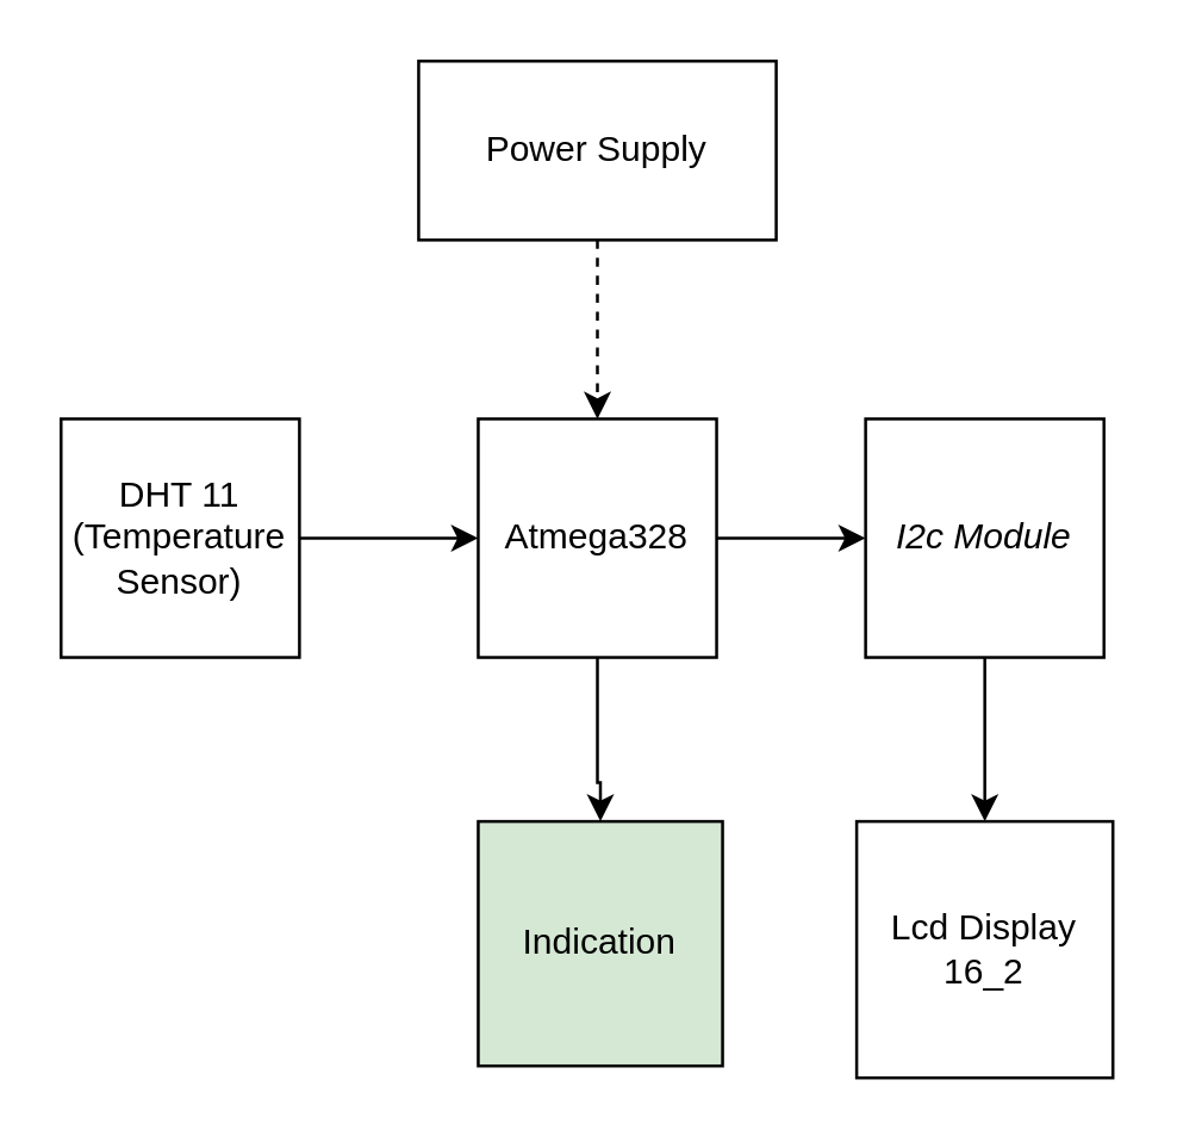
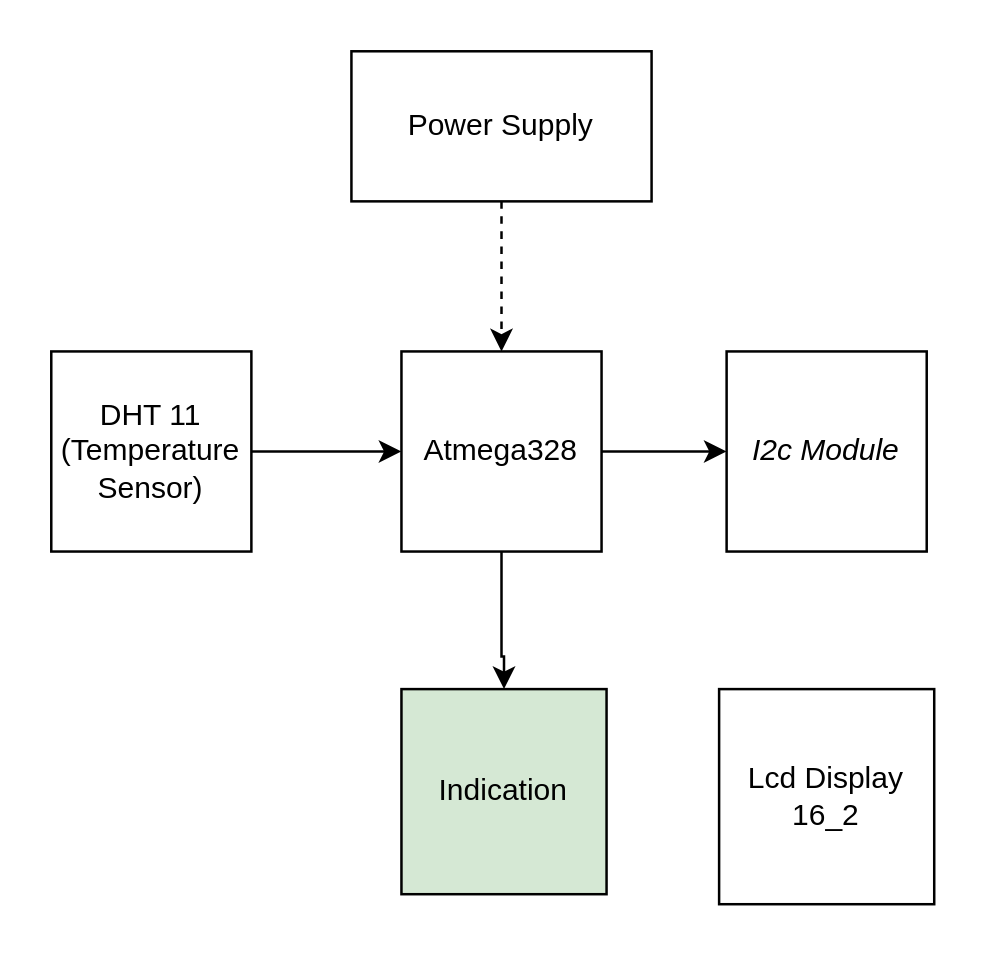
- <mxCell id="5" style="edgeStyle=orthogonalEdgeStyle;rounded=0;orthogonalLoop=1;jettySize=auto;html=1;entryX=0.5;entryY=0;entryDx=0;entryDy=0;" edge="1" parent="1" source="6" target="9"><mxGeometry relative="1" as="geometry" /></mxCell>
